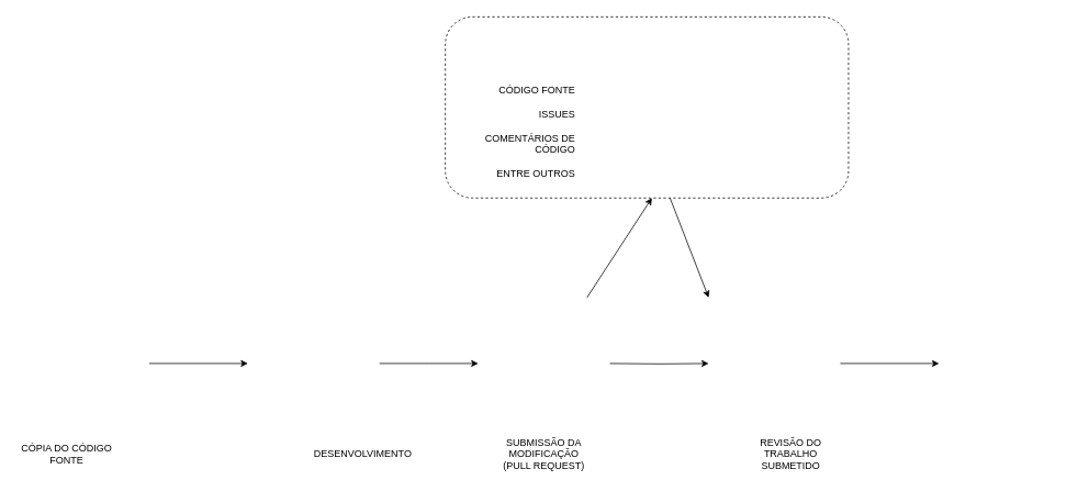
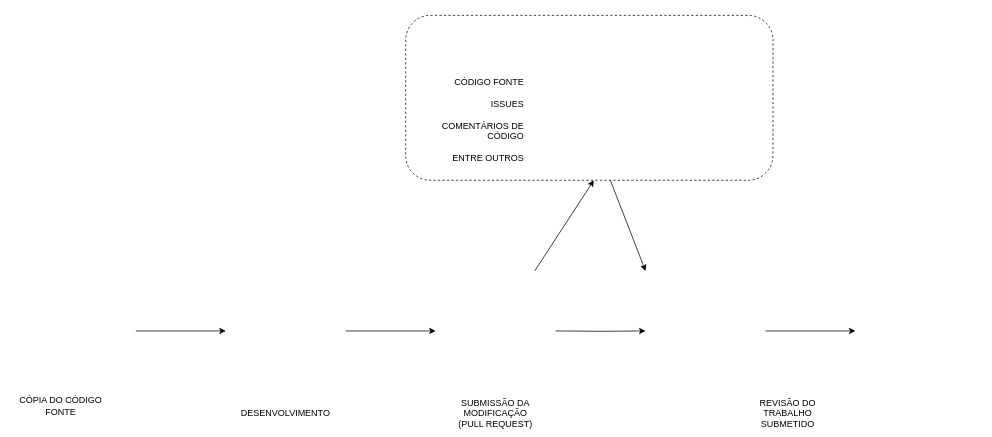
- <mxCell id="12" value="CÓPIA DO CÓDIGO FONTE" style="text;html=1;strokeColor=none;fillColor=none;align=center;verticalAlign=middle;whiteSpace=wrap;rounded=0;" parent="1" vertex="1"><mxGeometry x="20" y="541" width="120" height="20" as="geometry" /></mxCell>
+ <mxCell id="12" value="CÓPIA DO CÓDIGO FONTE" style="text;html=1;strokeColor=none;fillColor=none;align=center;verticalAlign=middle;whiteSpace=wrap;rounded=0;" parent="1" vertex="1"><mxGeometry x="20" y="531" width="120" height="20" as="geometry" /></mxCell>
- <mxCell id="13" value="DESENVOLVIMENTO" style="text;html=1;strokeColor=none;fillColor=none;align=center;verticalAlign=middle;whiteSpace=wrap;rounded=0;" parent="1" vertex="1"><mxGeometry x="380" y="541" width="120" height="20" as="geometry" /></mxCell>
+ <mxCell id="13" value="DESENVOLVIMENTO" style="text;html=1;strokeColor=none;fillColor=none;align=center;verticalAlign=middle;whiteSpace=wrap;rounded=0;" parent="1" vertex="1"><mxGeometry x="320" y="541" width="120" height="20" as="geometry" /></mxCell>
- <mxCell id="15" value="REVISÃO DO TRABALHO SUBMETIDO" style="text;html=1;strokeColor=none;fillColor=none;align=center;verticalAlign=middle;whiteSpace=wrap;rounded=0;" parent="1" vertex="1"><mxGeometry x="900" y="541" width="120" height="20" as="geometry" /></mxCell>
+ <mxCell id="15" value="REVISÃO DO TRABALHO SUBMETIDO" style="text;html=1;strokeColor=none;fillColor=none;align=center;verticalAlign=middle;whiteSpace=wrap;rounded=0;" parent="1" vertex="1"><mxGeometry x="990" y="541" width="120" height="20" as="geometry" /></mxCell>
